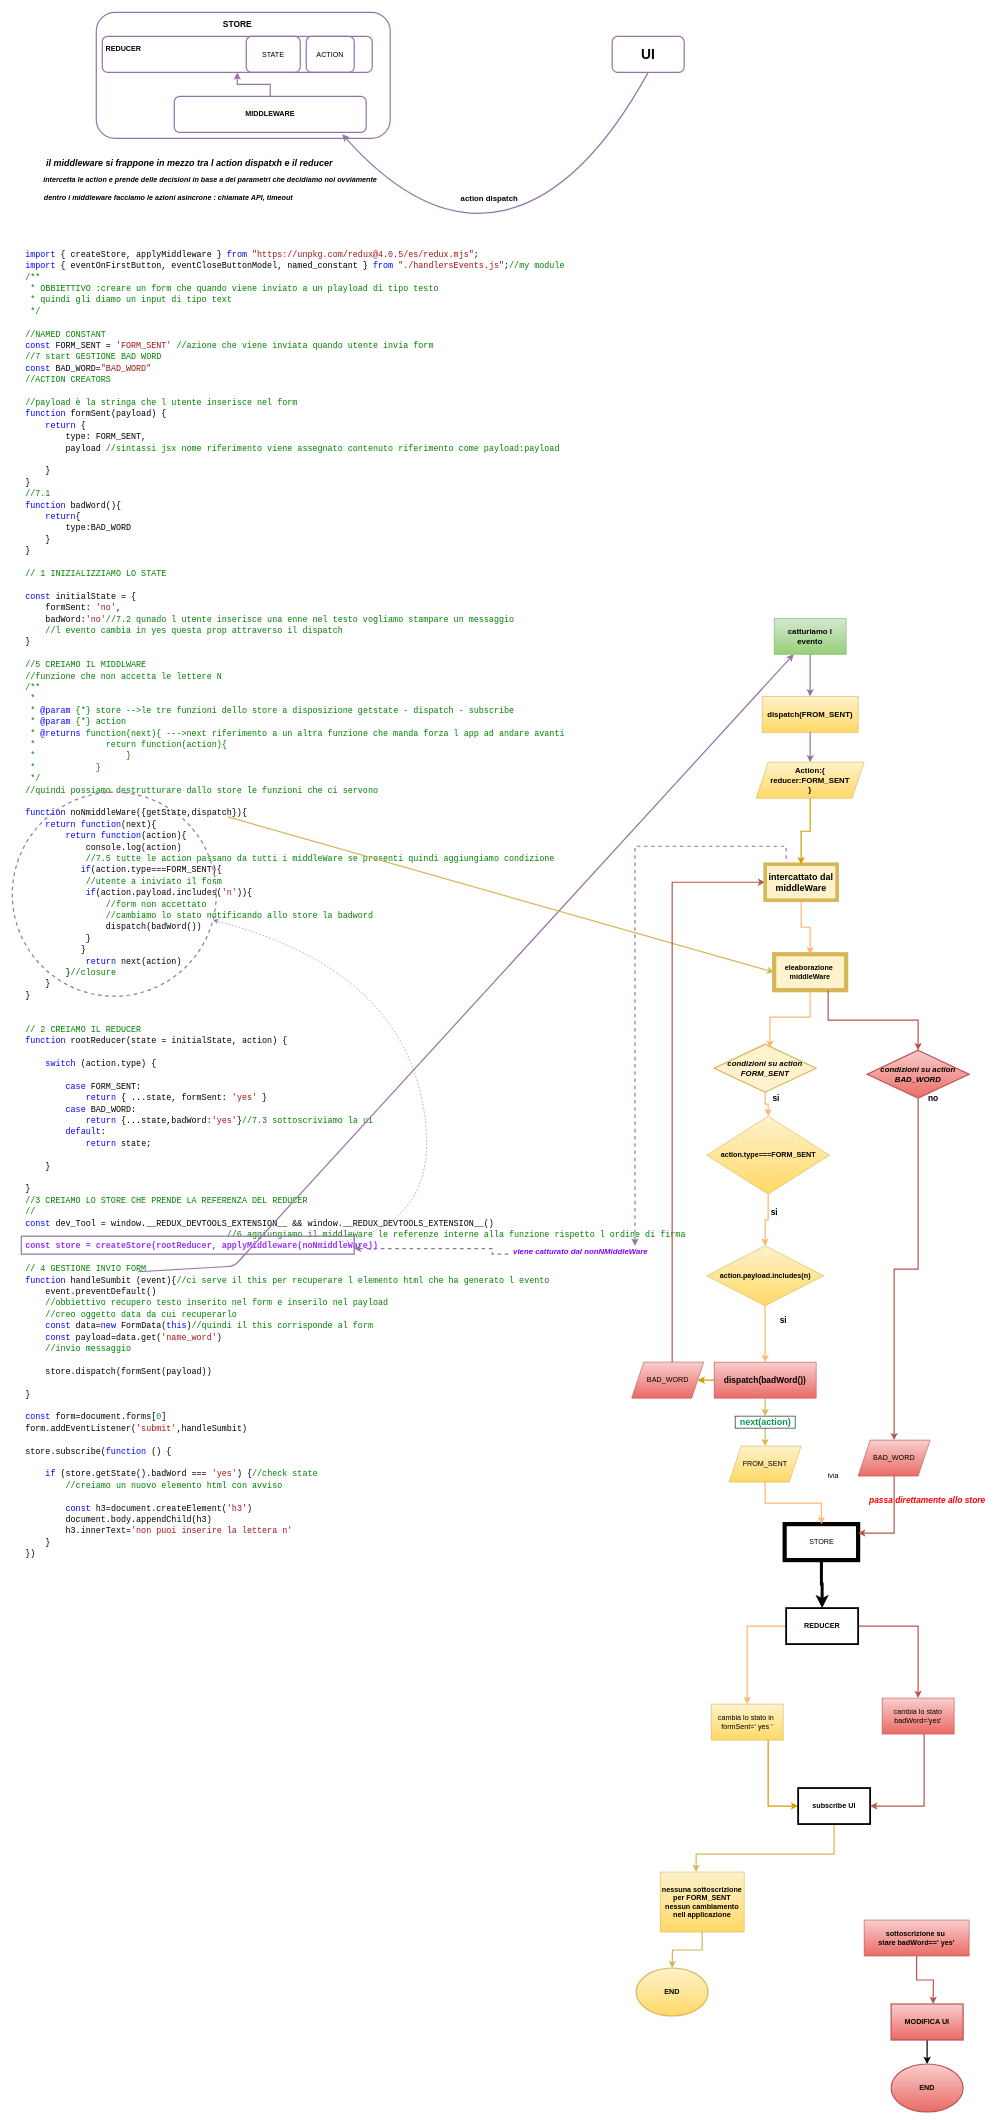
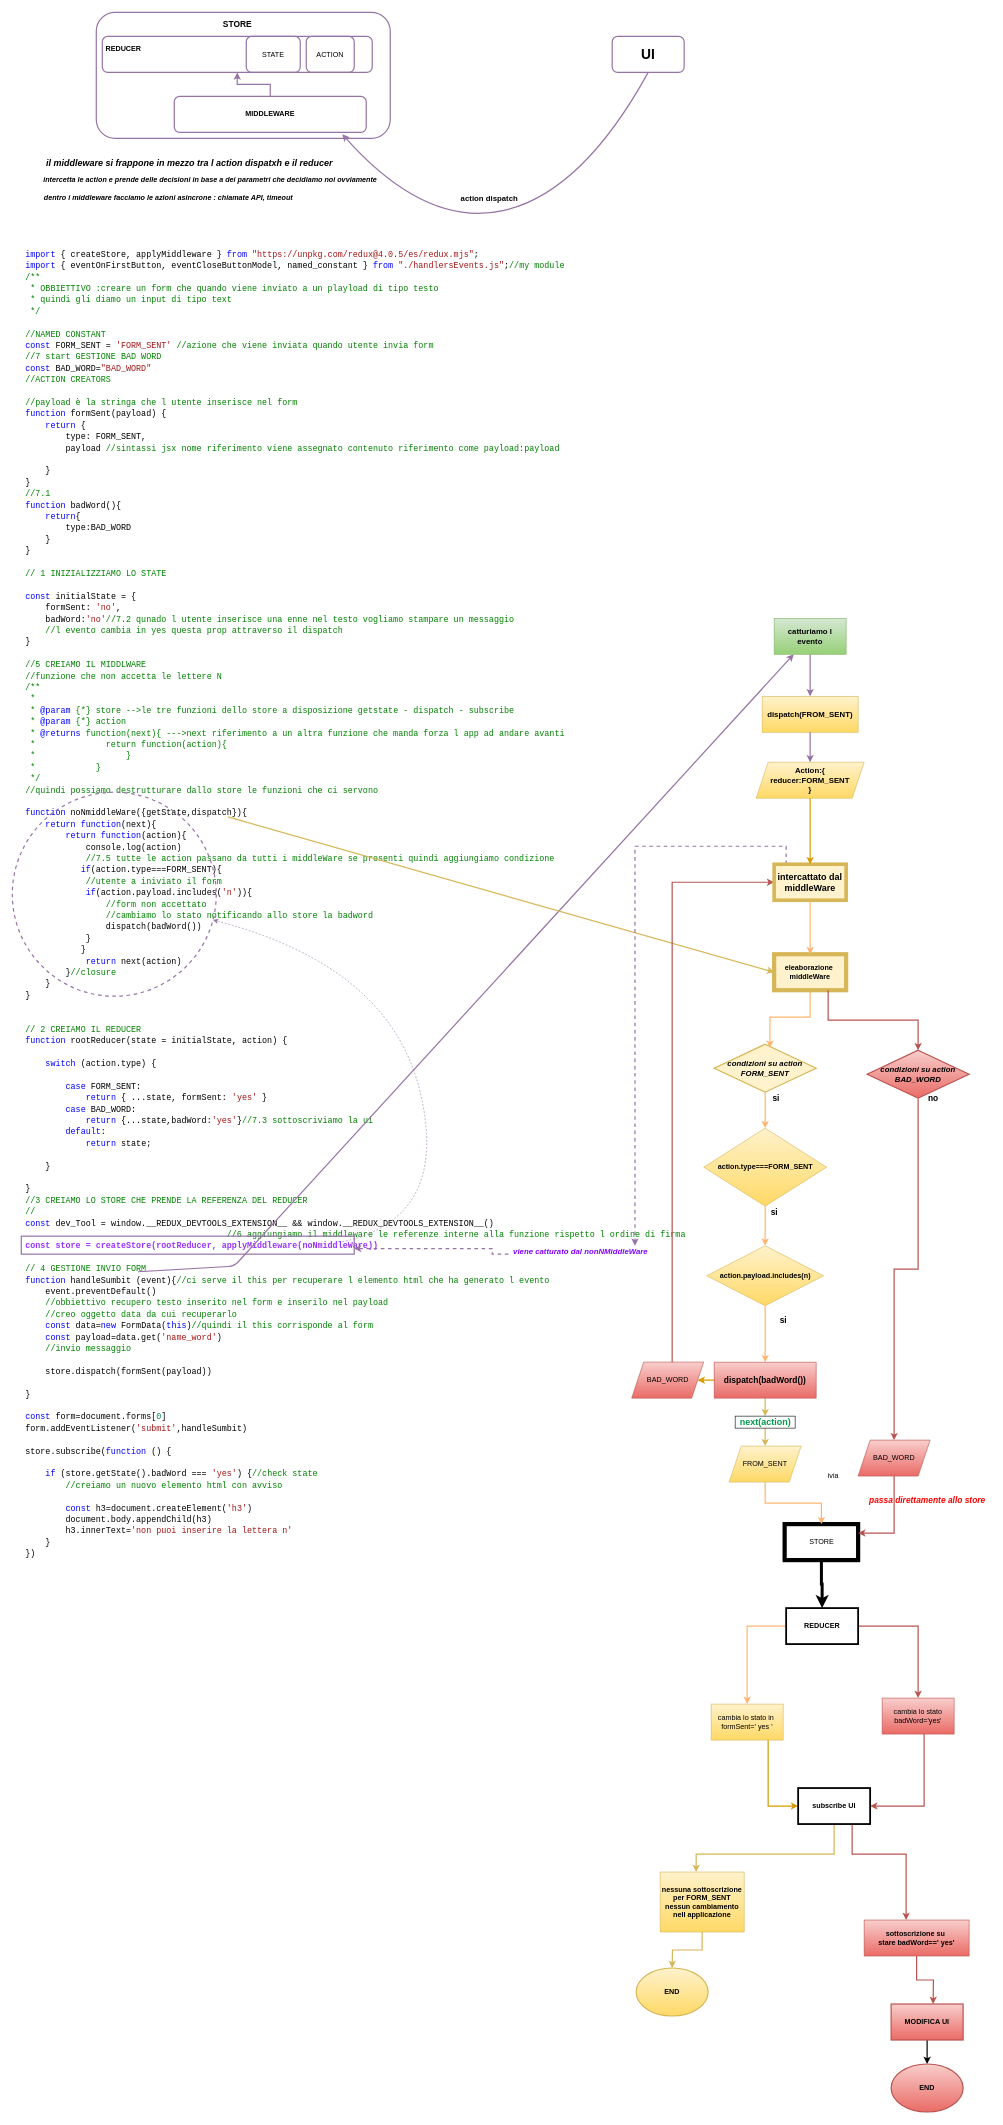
- <mxCell id="62" value="&lt;b&gt;&lt;font style=&quot;font-size: 15px&quot;&gt;intercattato dal middleWare&lt;/font&gt;&lt;/b&gt;" style="rounded=0;whiteSpace=wrap;html=1;strokeColor=#d6b656;strokeWidth=6;fillColor=#fff2cc;" vertex="1" parent="1"><mxGeometry x="1275" y="1440" width="120" height="60" as="geometry" /></mxCell>
+ <mxCell id="62" value="&lt;b&gt;&lt;font style=&quot;font-size: 15px&quot;&gt;intercattato dal middleWare&lt;/font&gt;&lt;/b&gt;" style="rounded=0;whiteSpace=wrap;html=1;strokeColor=#d6b656;strokeWidth=6;fillColor=#fff2cc;" vertex="1" parent="1"><mxGeometry x="1290" y="1440" width="120" height="60" as="geometry" /></mxCell>
- <mxCell id="31" value="&lt;b&gt;action.type===FORM_SENT&lt;/b&gt;" style="rhombus;whiteSpace=wrap;html=1;gradientColor=#ffd966;fillColor=#fff2cc;strokeColor=#d6b656;" vertex="1" parent="1"><mxGeometry x="1177.5" y="1860" width="205" height="130" as="geometry" /></mxCell>
+ <mxCell id="31" value="&lt;b&gt;action.type===FORM_SENT&lt;/b&gt;" style="rhombus;whiteSpace=wrap;html=1;gradientColor=#ffd966;fillColor=#fff2cc;strokeColor=#d6b656;" vertex="1" parent="1"><mxGeometry x="1172.5" y="1880" width="205" height="130" as="geometry" /></mxCell>
+ <mxCell id="72" style="edgeStyle=orthogonalEdgeStyle;rounded=0;orthogonalLoop=1;jettySize=auto;html=1;strokeColor=#b85450;strokeWidth=2;gradientColor=#ea6b66;fillColor=#f8cecc;" edge="1" parent="1" source="73" target="77"><mxGeometry relative="1" as="geometry"><mxPoint x="1510" y="3220" as="targetPoint" /><Array as="points"><mxPoint x="1420" y="3090" /><mxPoint x="1510" y="3090" /></Array></mxGeometry></mxCell>
